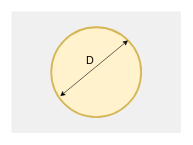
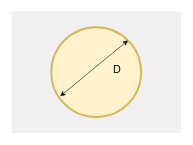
- <mxCell id="4" value="D" style="text;html=1;strokeColor=none;fillColor=none;align=center;verticalAlign=middle;whiteSpace=wrap;rounded=0;glass=0;sketch=0;fontSize=18;" vertex="1" parent="1"><mxGeometry x="130" y="90" width="40" height="20" as="geometry" /></mxCell>
+ <mxCell id="4" value="D" style="text;html=1;strokeColor=none;fillColor=none;align=center;verticalAlign=middle;whiteSpace=wrap;rounded=0;glass=0;sketch=0;fontSize=18;" vertex="1" parent="1"><mxGeometry x="175" y="105" width="40" height="20" as="geometry" /></mxCell>
